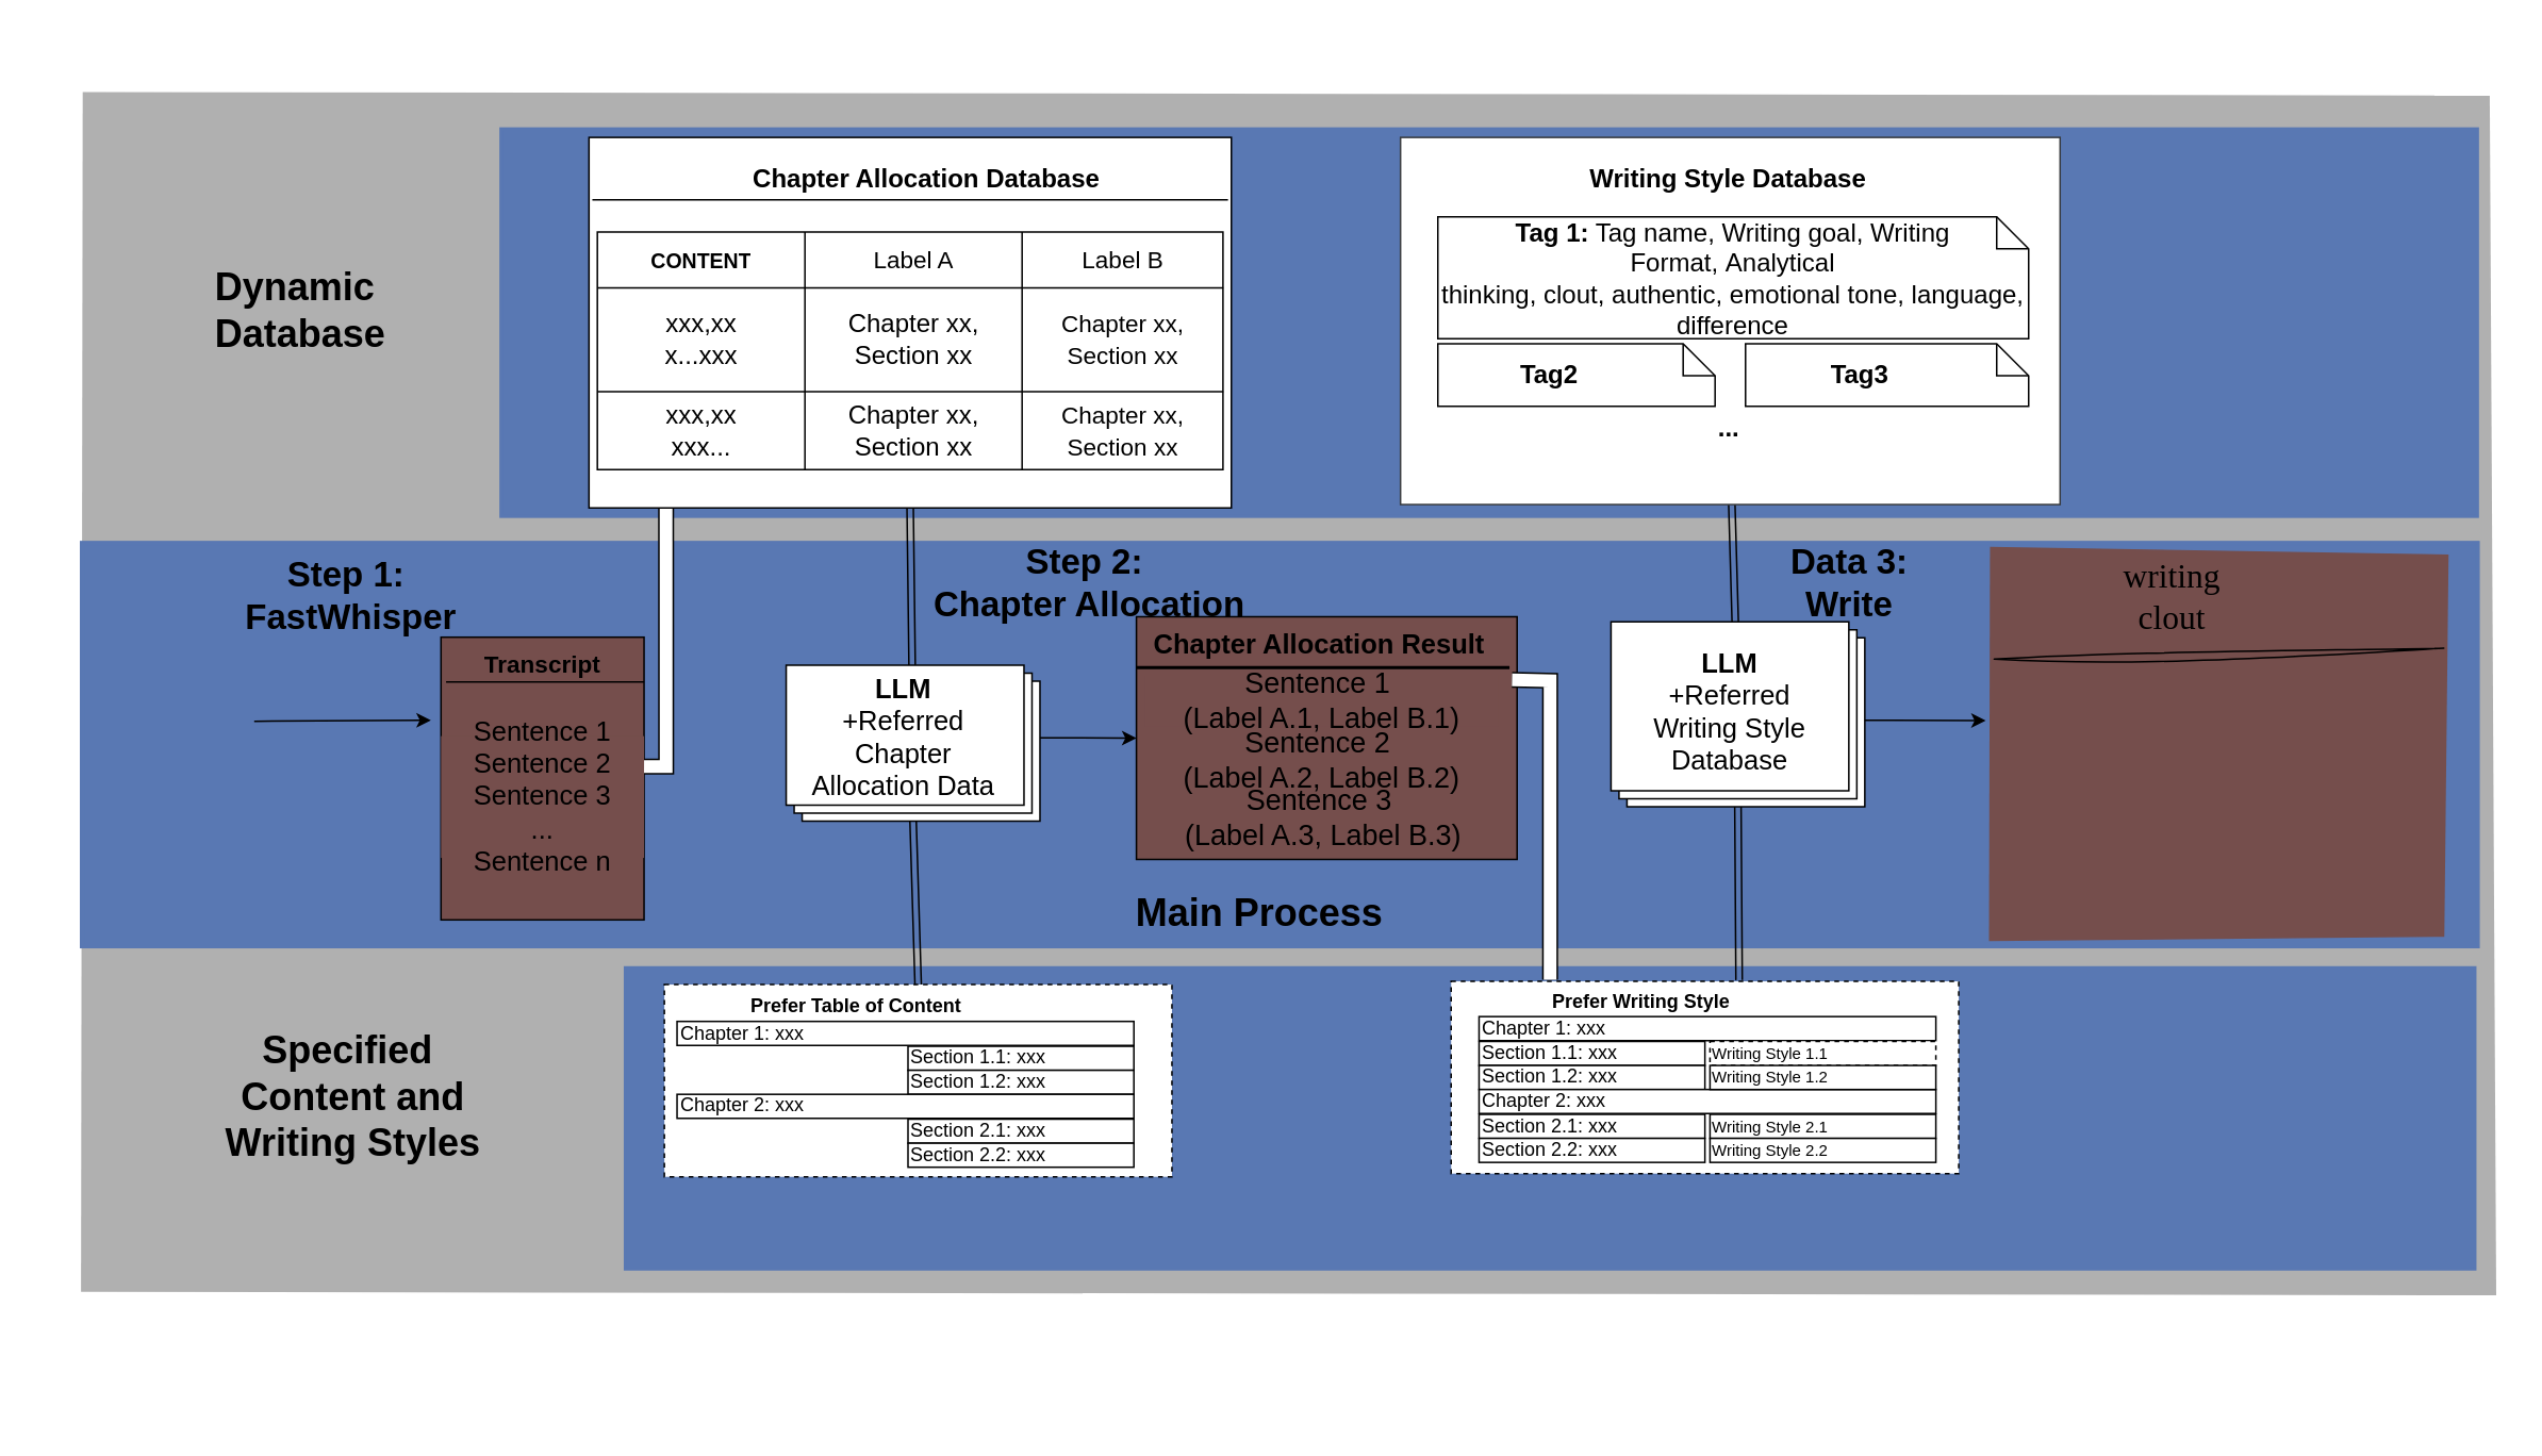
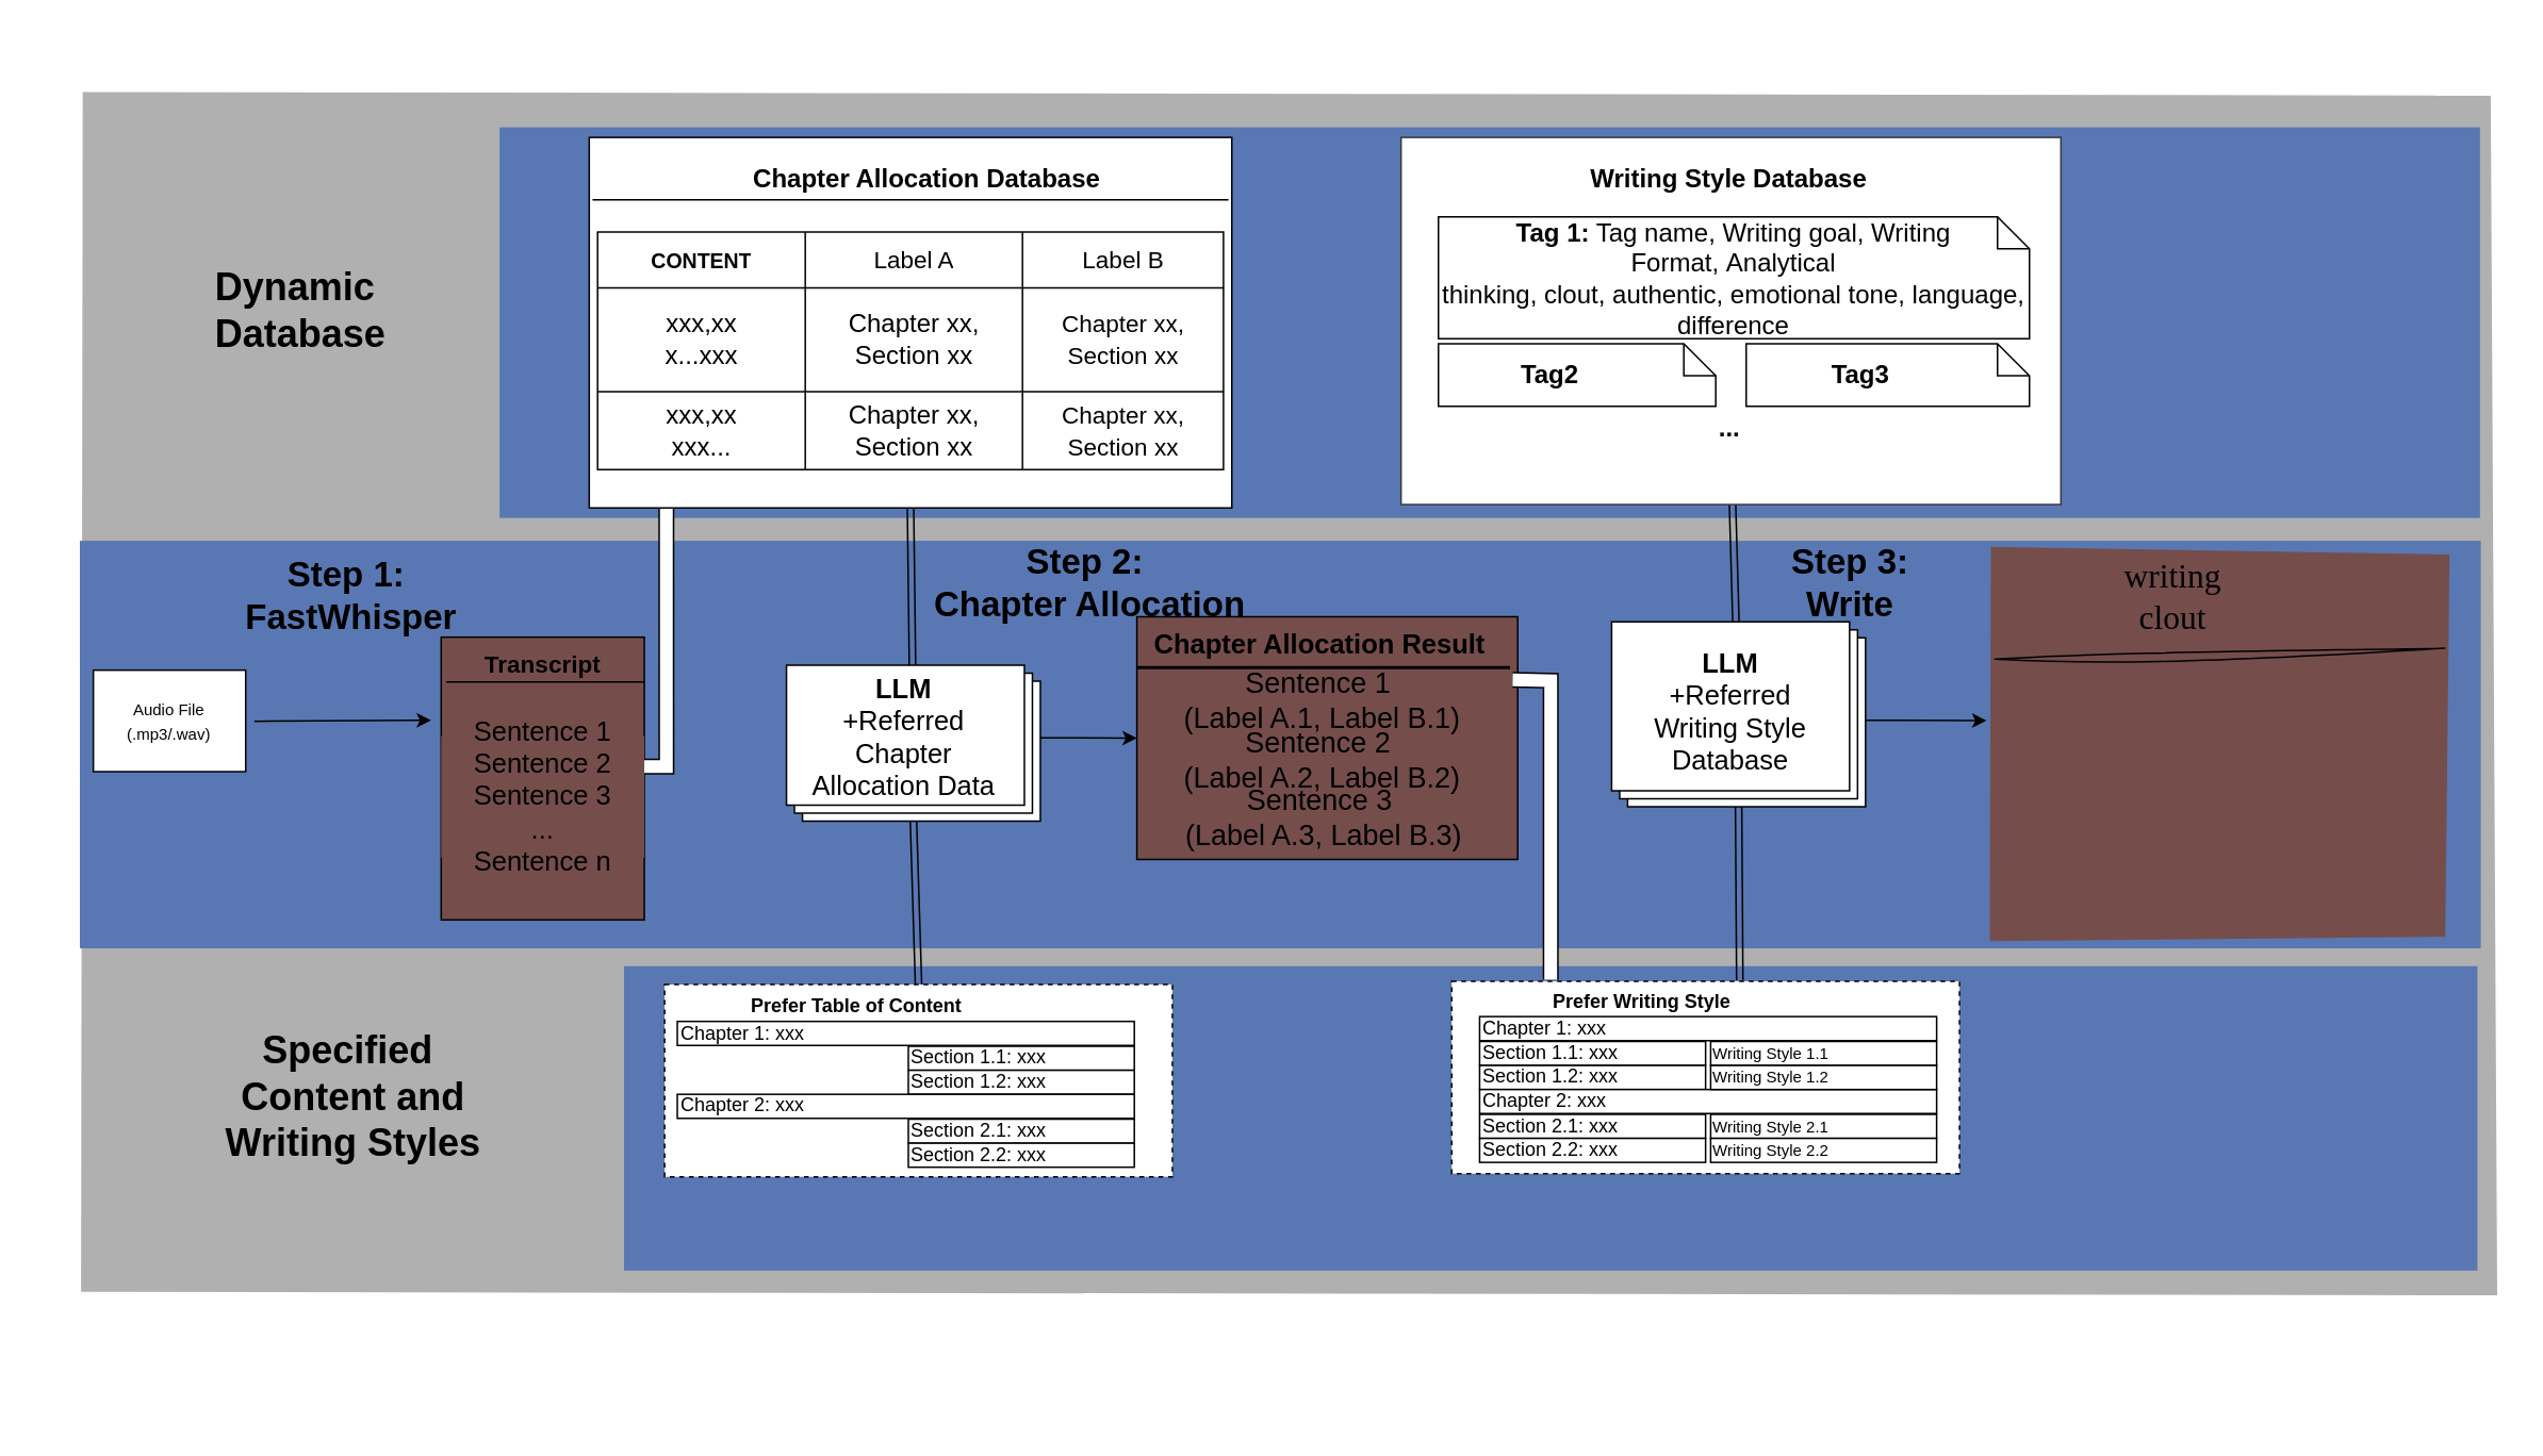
- <mxCell id="58" value="&lt;font style=&quot;font-size: 22px;&quot;&gt;Data 3: Write&lt;/font&gt;" style="text;html=1;align=center;verticalAlign=middle;whiteSpace=wrap;rounded=0;fontStyle=1" vertex="1" parent="3"><mxGeometry x="1042.695" y="290.263" width="130.337" height="31.781" as="geometry" /></mxCell>
+ <mxCell id="58" value="&lt;font style=&quot;font-size: 22px;&quot;&gt;Step 3: Write&lt;/font&gt;" style="text;html=1;align=center;verticalAlign=middle;whiteSpace=wrap;rounded=0;fontStyle=1" vertex="1" parent="3"><mxGeometry x="1042.695" y="290.263" width="130.337" height="31.781" as="geometry" /></mxCell>
+ <mxCell id="60" value="&lt;font style=&quot;font-size: 10px;&quot;&gt;Audio File (.mp3/.wav)&lt;/font&gt;" style="rounded=0;whiteSpace=wrap;html=1;" parent="3" vertex="1"><mxGeometry x="7.947" y="360.18" width="95.368" height="63.561" as="geometry" /></mxCell>
- <mxCell id="85" value="Main Process" style="text;strokeColor=none;fillColor=none;html=1;fontSize=24;fontStyle=1;verticalAlign=middle;align=center;" vertex="1" parent="3"><mxGeometry x="658.042" y="491.54" width="158.947" height="42.374" as="geometry" /></mxCell>
- <mxCell id="22" value="&lt;font style=&quot;font-size: 10px;&quot;&gt;Writing Style 1.1&lt;/font&gt;" style="rounded=0;whiteSpace=wrap;html=1;align=left;dashed=1;" parent="6" vertex="1"><mxGeometry x="654.863" y="37.635" width="141.463" height="15.054" as="geometry" /></mxCell>
+ <mxCell id="22" value="&lt;font style=&quot;font-size: 10px;&quot;&gt;Writing Style 1.1&lt;/font&gt;" style="rounded=0;whiteSpace=wrap;html=1;align=left;" parent="6" vertex="1"><mxGeometry x="654.863" y="37.635" width="141.463" height="15.054" as="geometry" /></mxCell>
